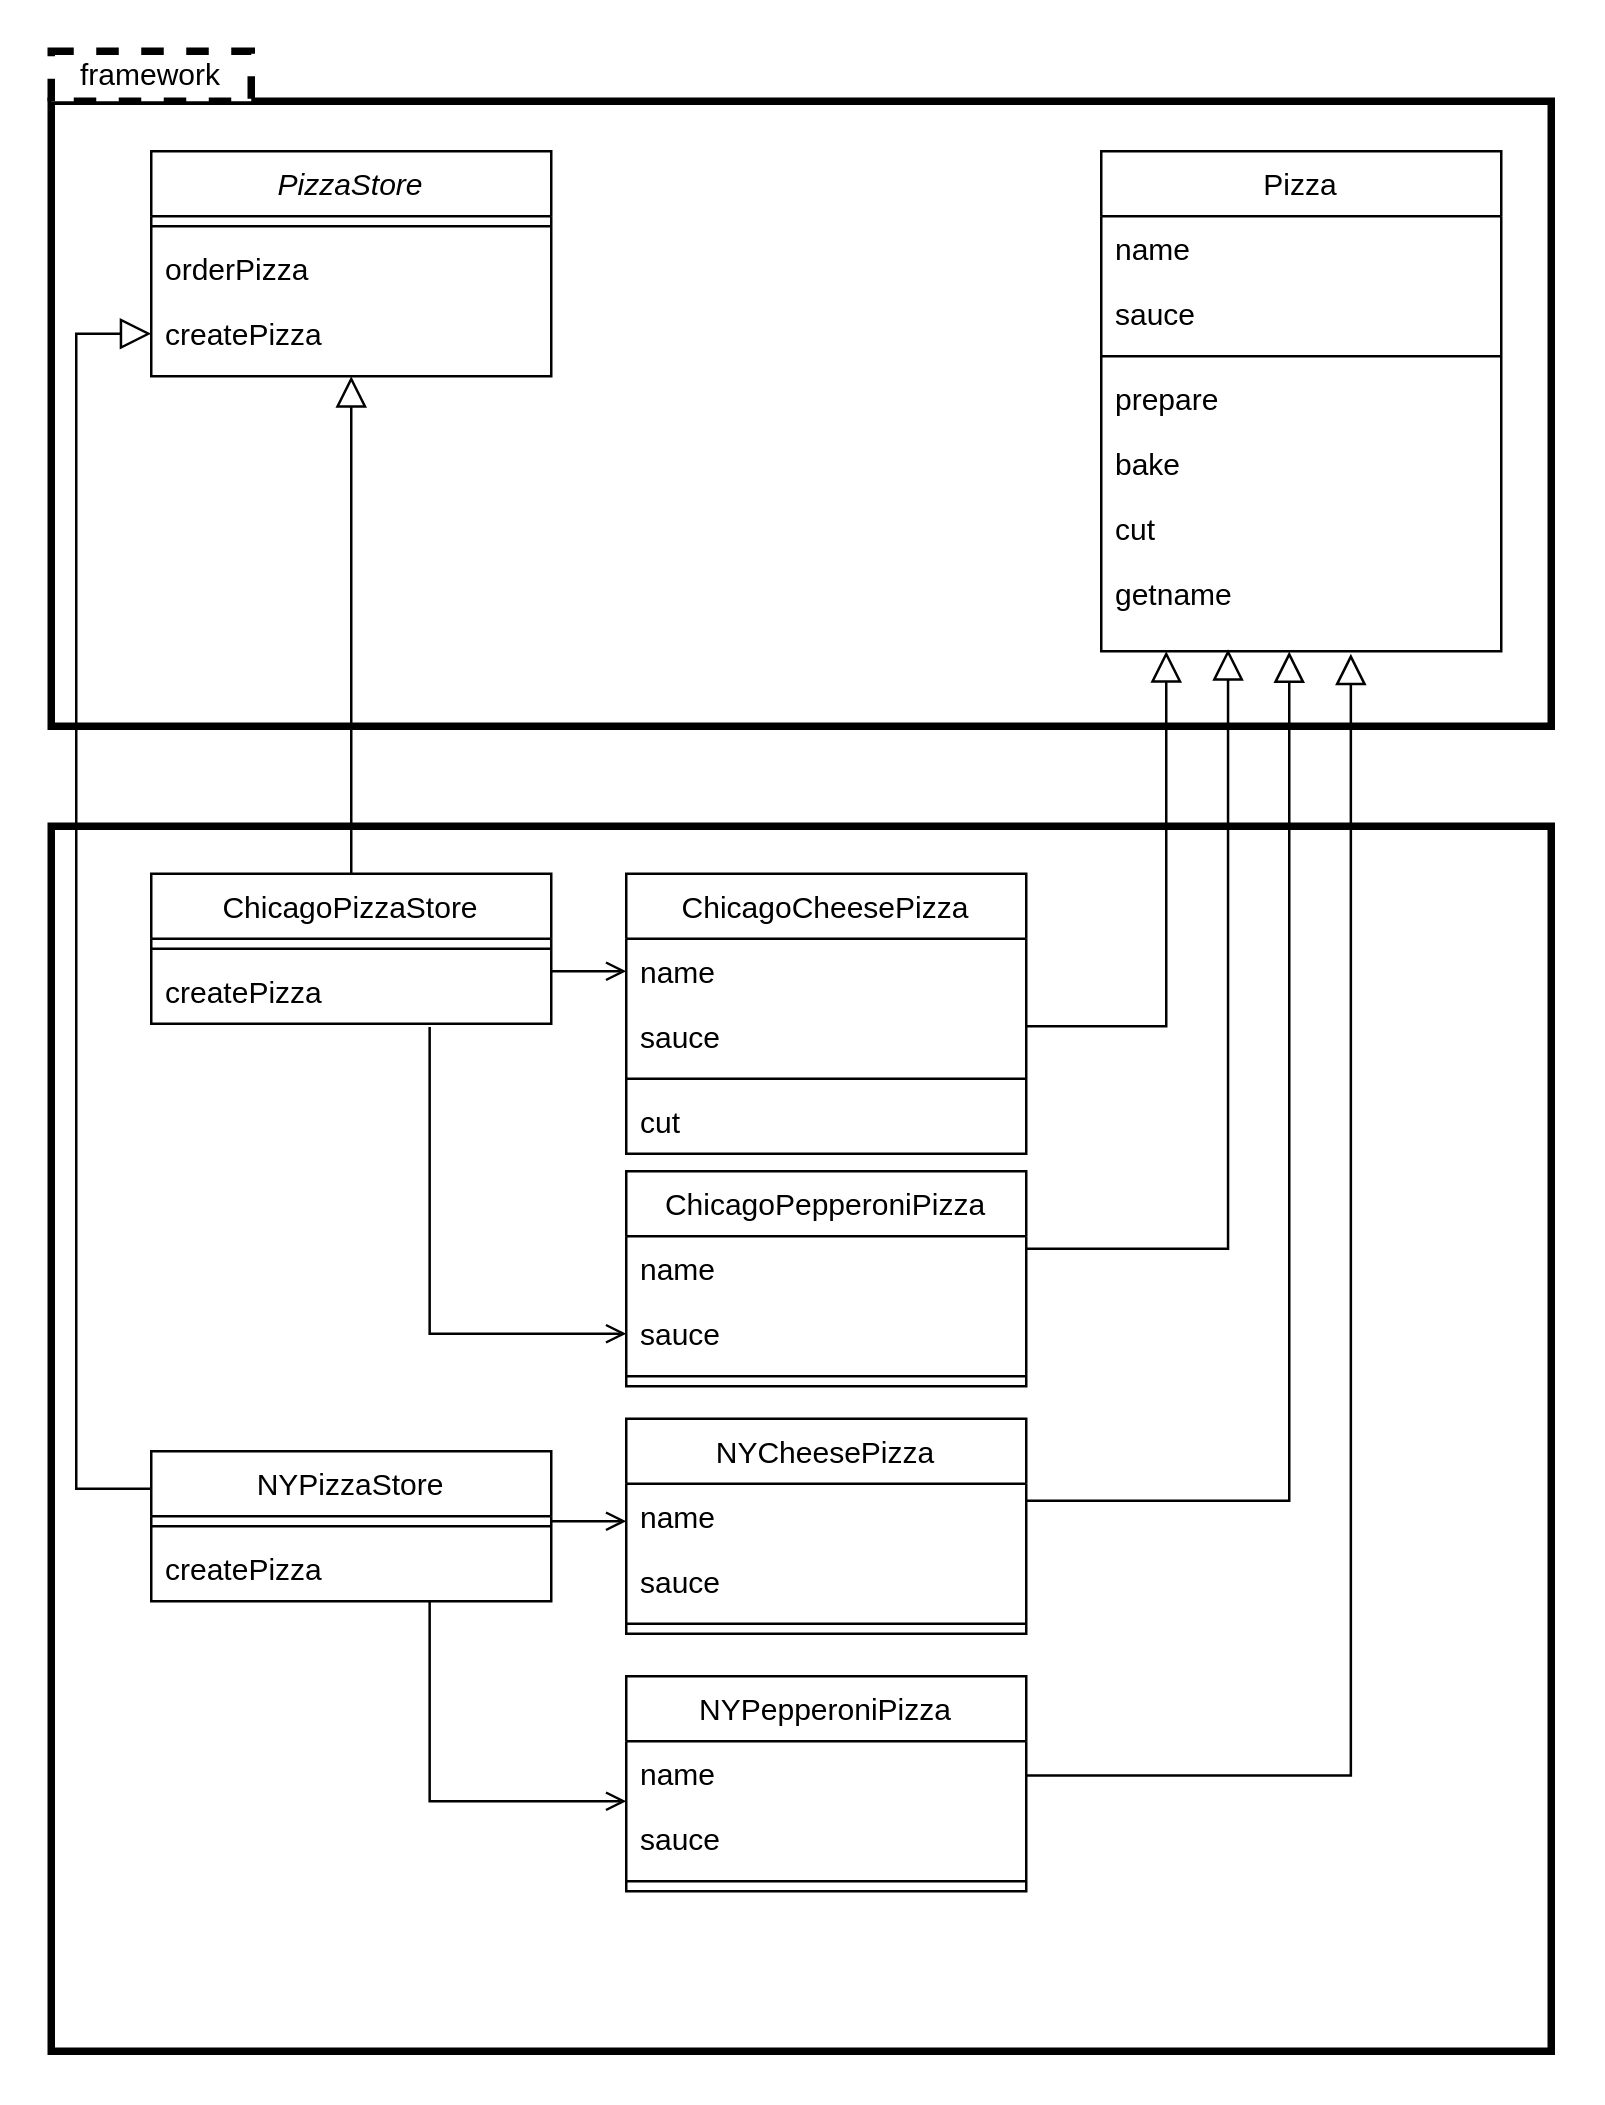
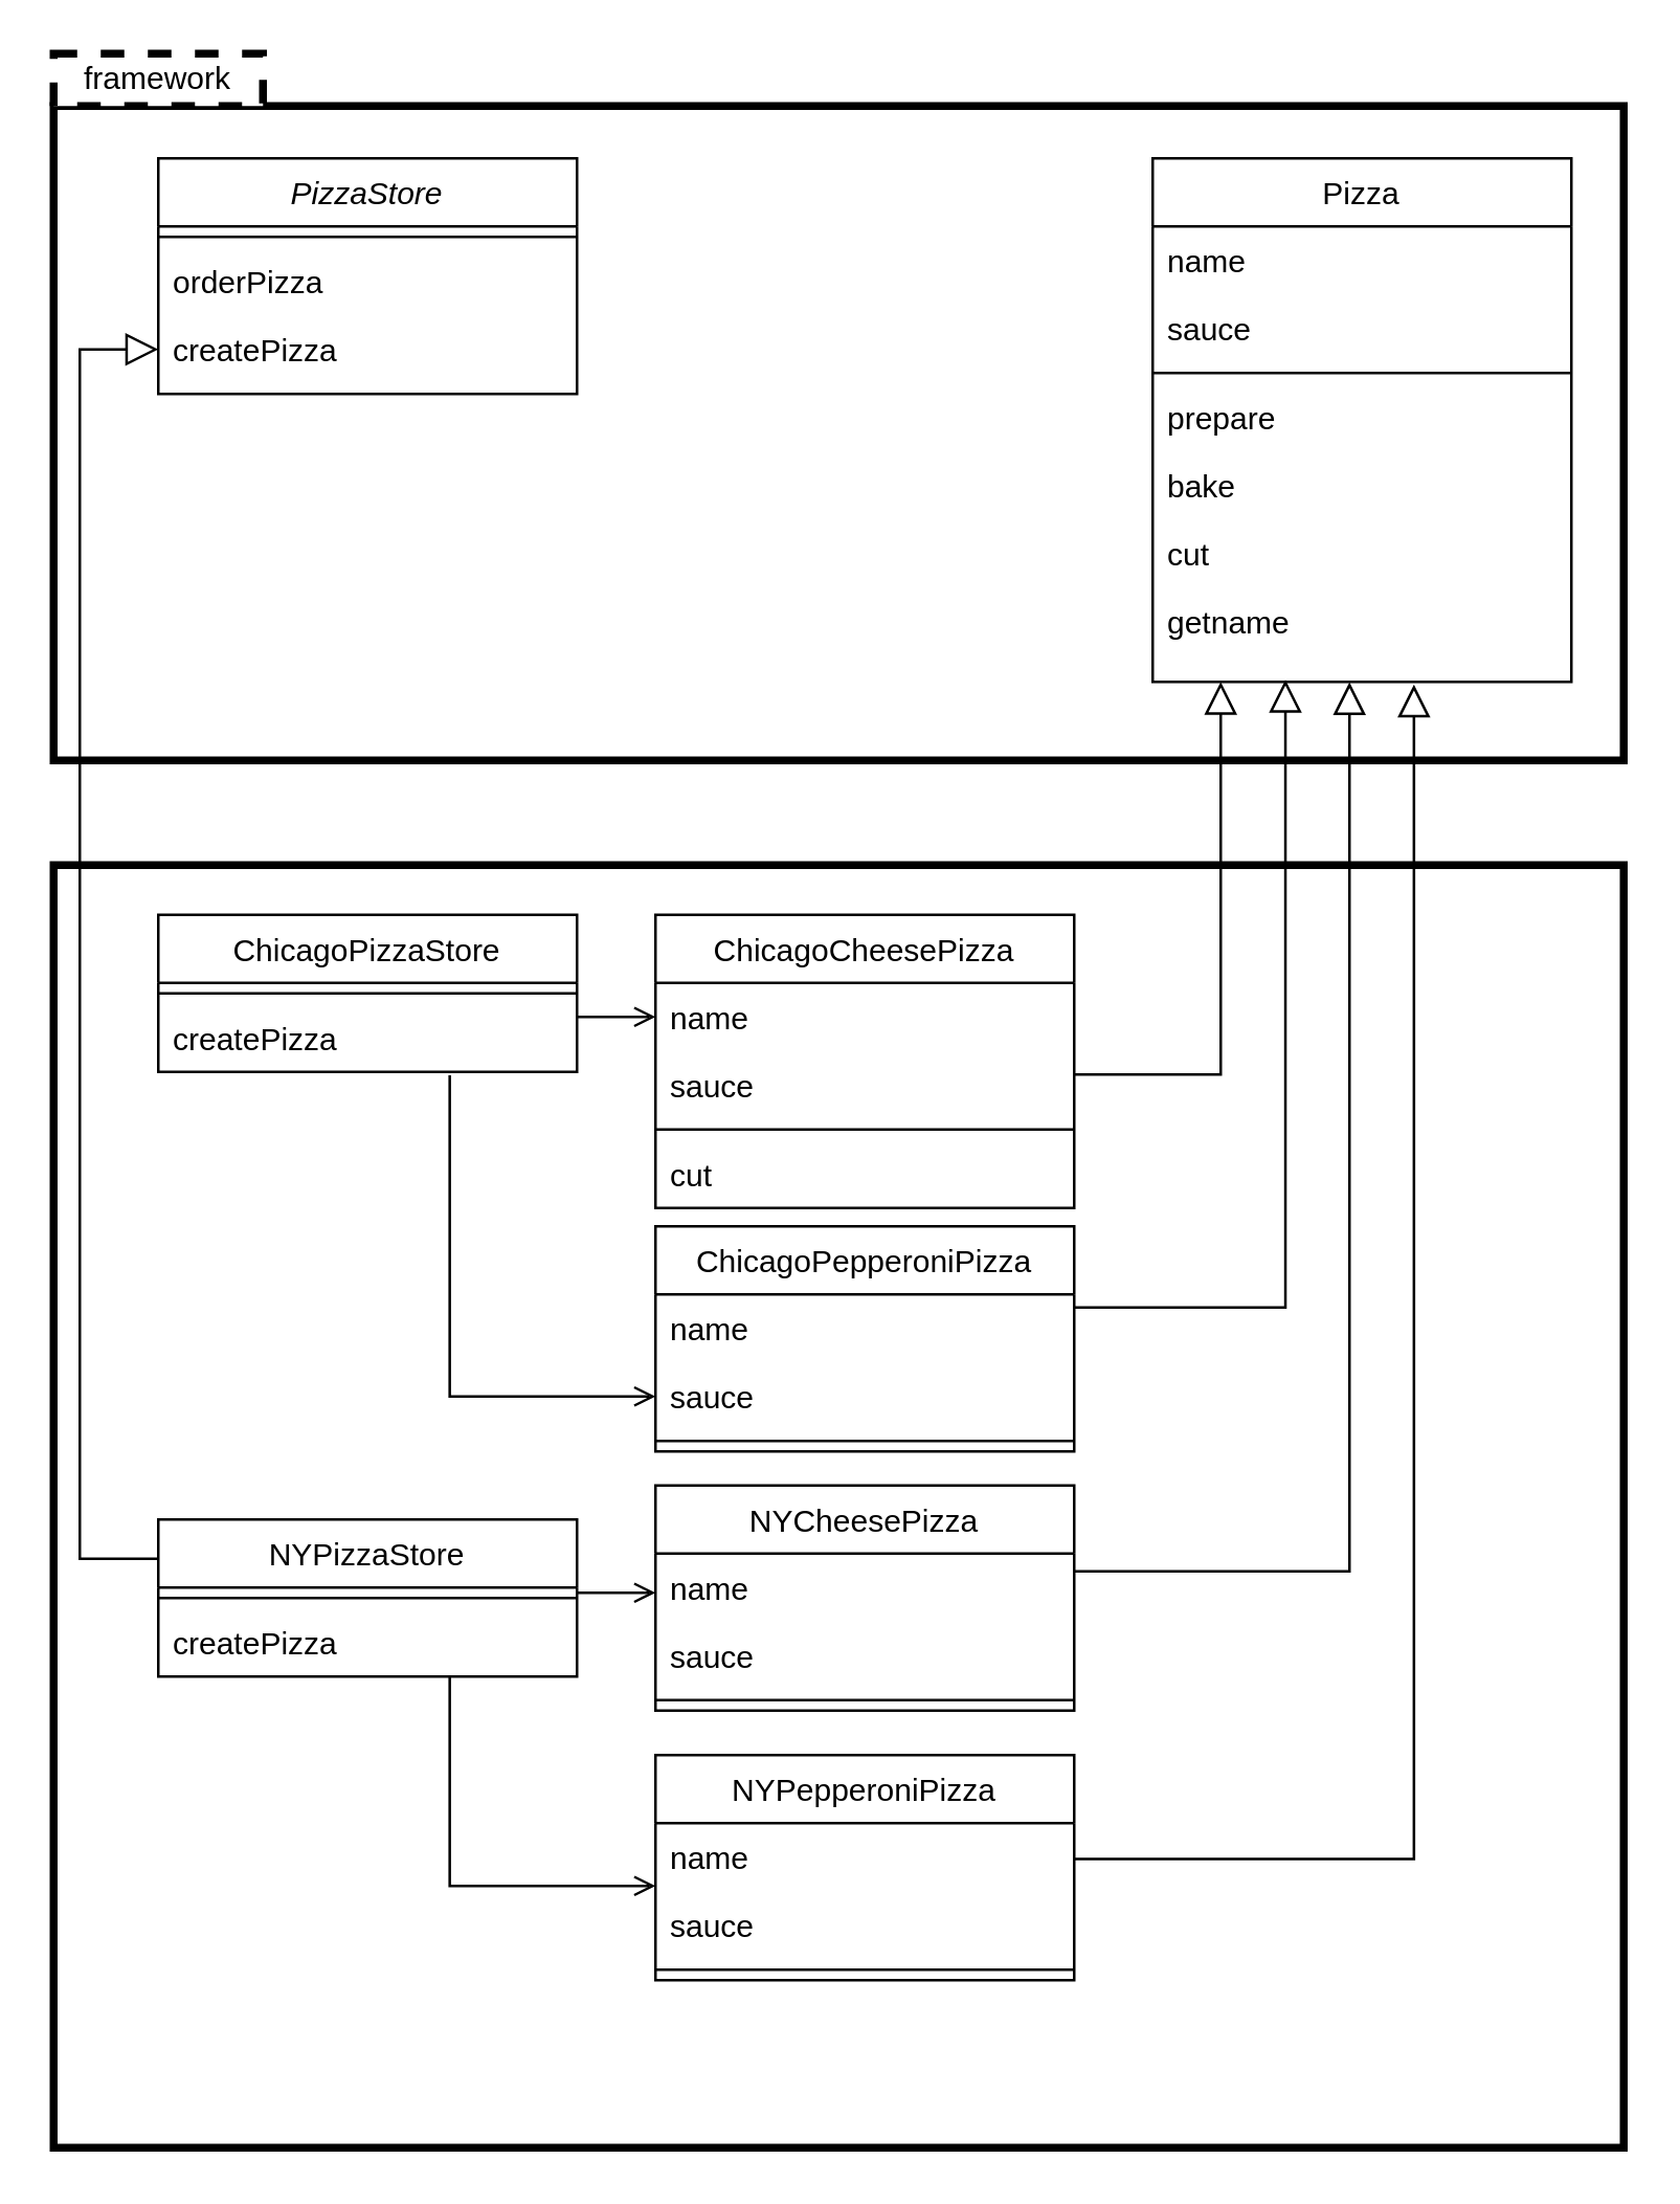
- <mxCell id="11" value="" style="endArrow=block;endSize=10;endFill=0;shadow=0;strokeWidth=1;rounded=0;edgeStyle=elbowEdgeStyle;elbow=vertical;entryX=0.5;entryY=1;entryDx=0;entryDy=0;" parent="1" source="8" target="4" edge="1"><mxGeometry width="160" relative="1" as="geometry"><mxPoint x="40" y="143" as="sourcePoint" /><mxPoint x="140" y="190" as="targetPoint" /></mxGeometry></mxCell>
